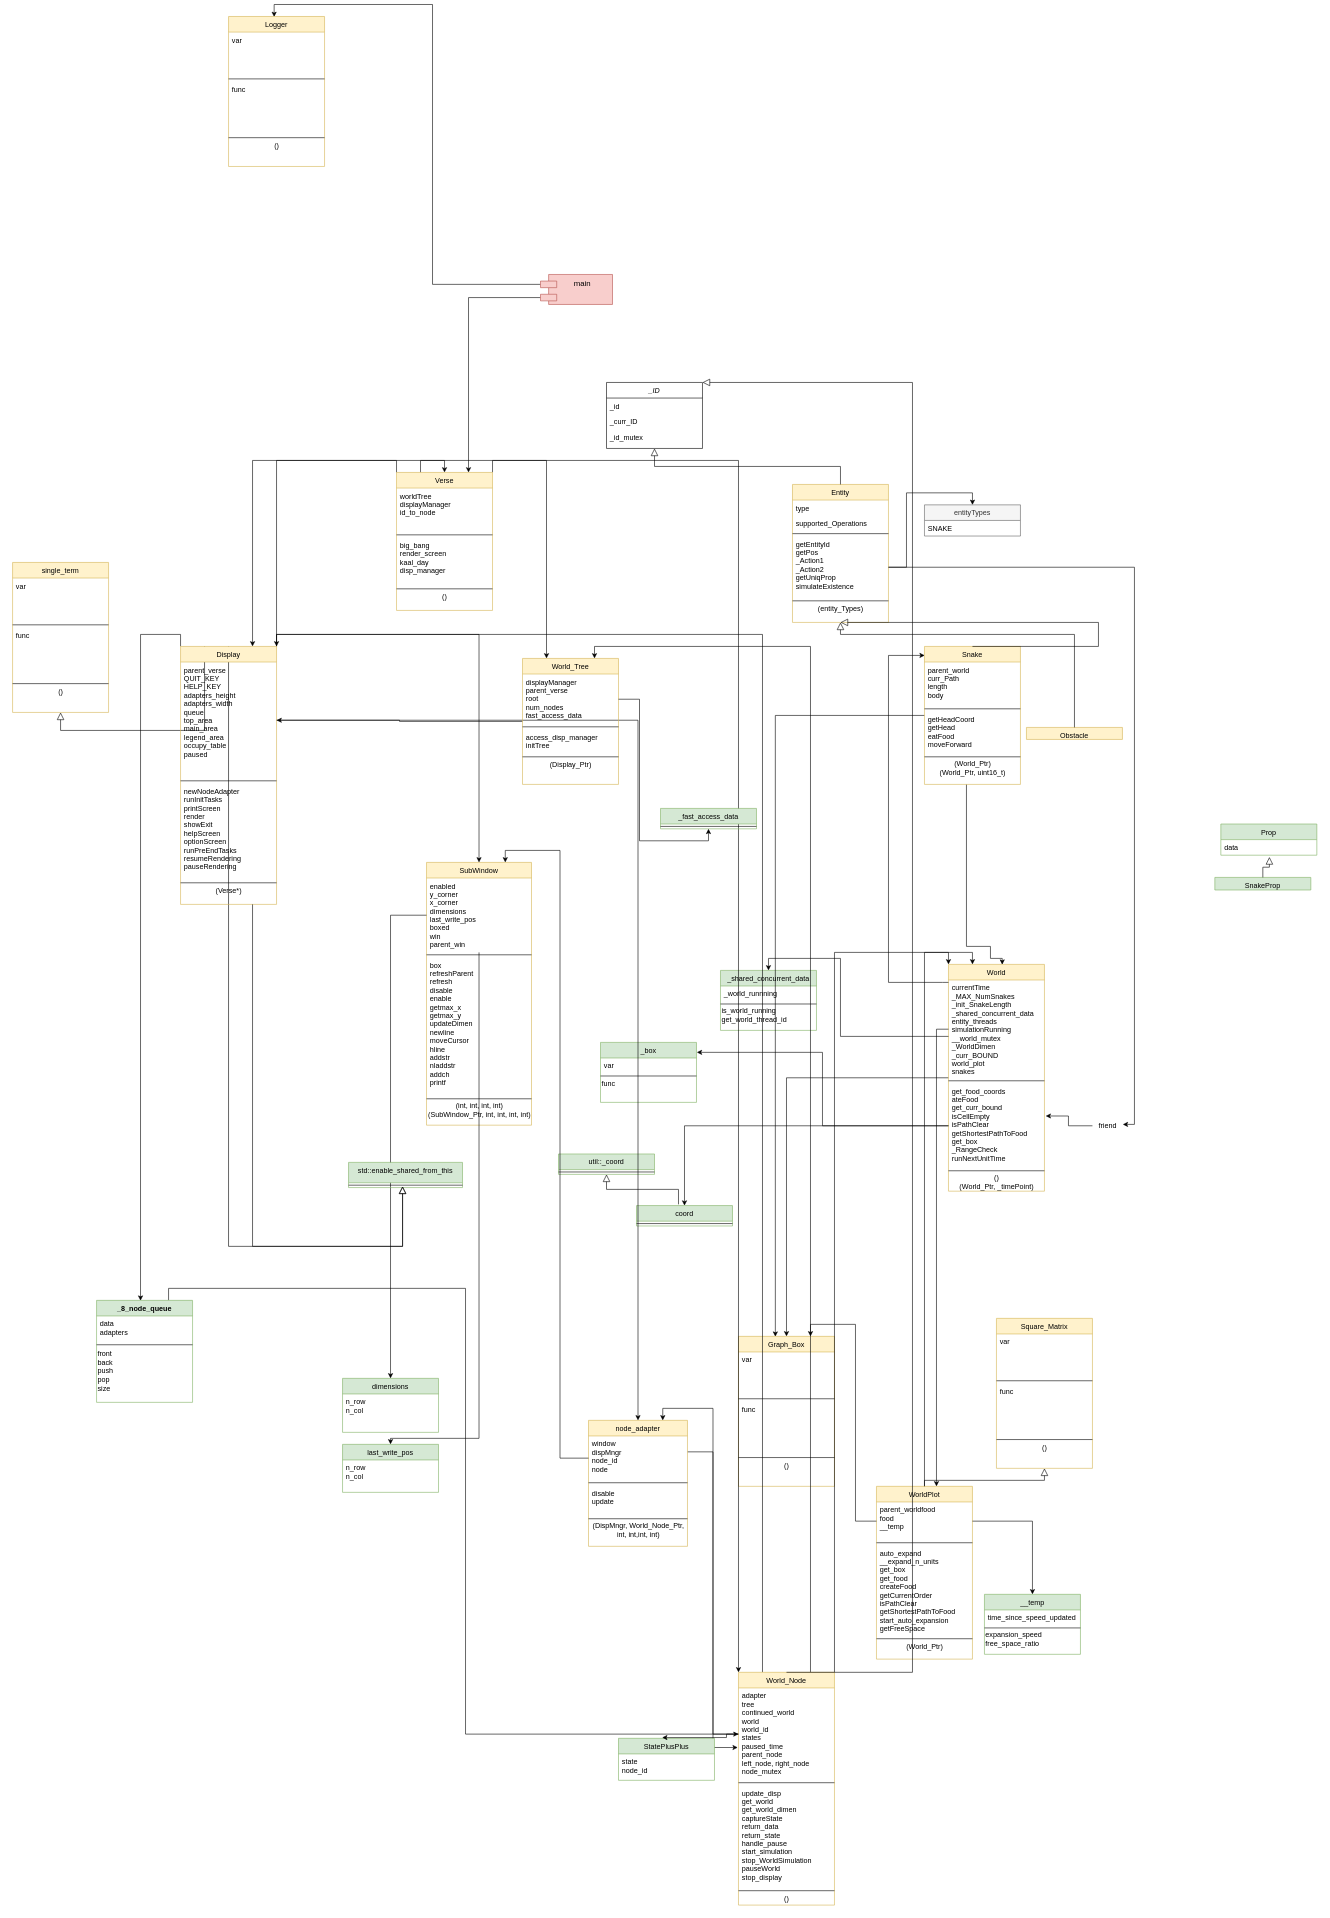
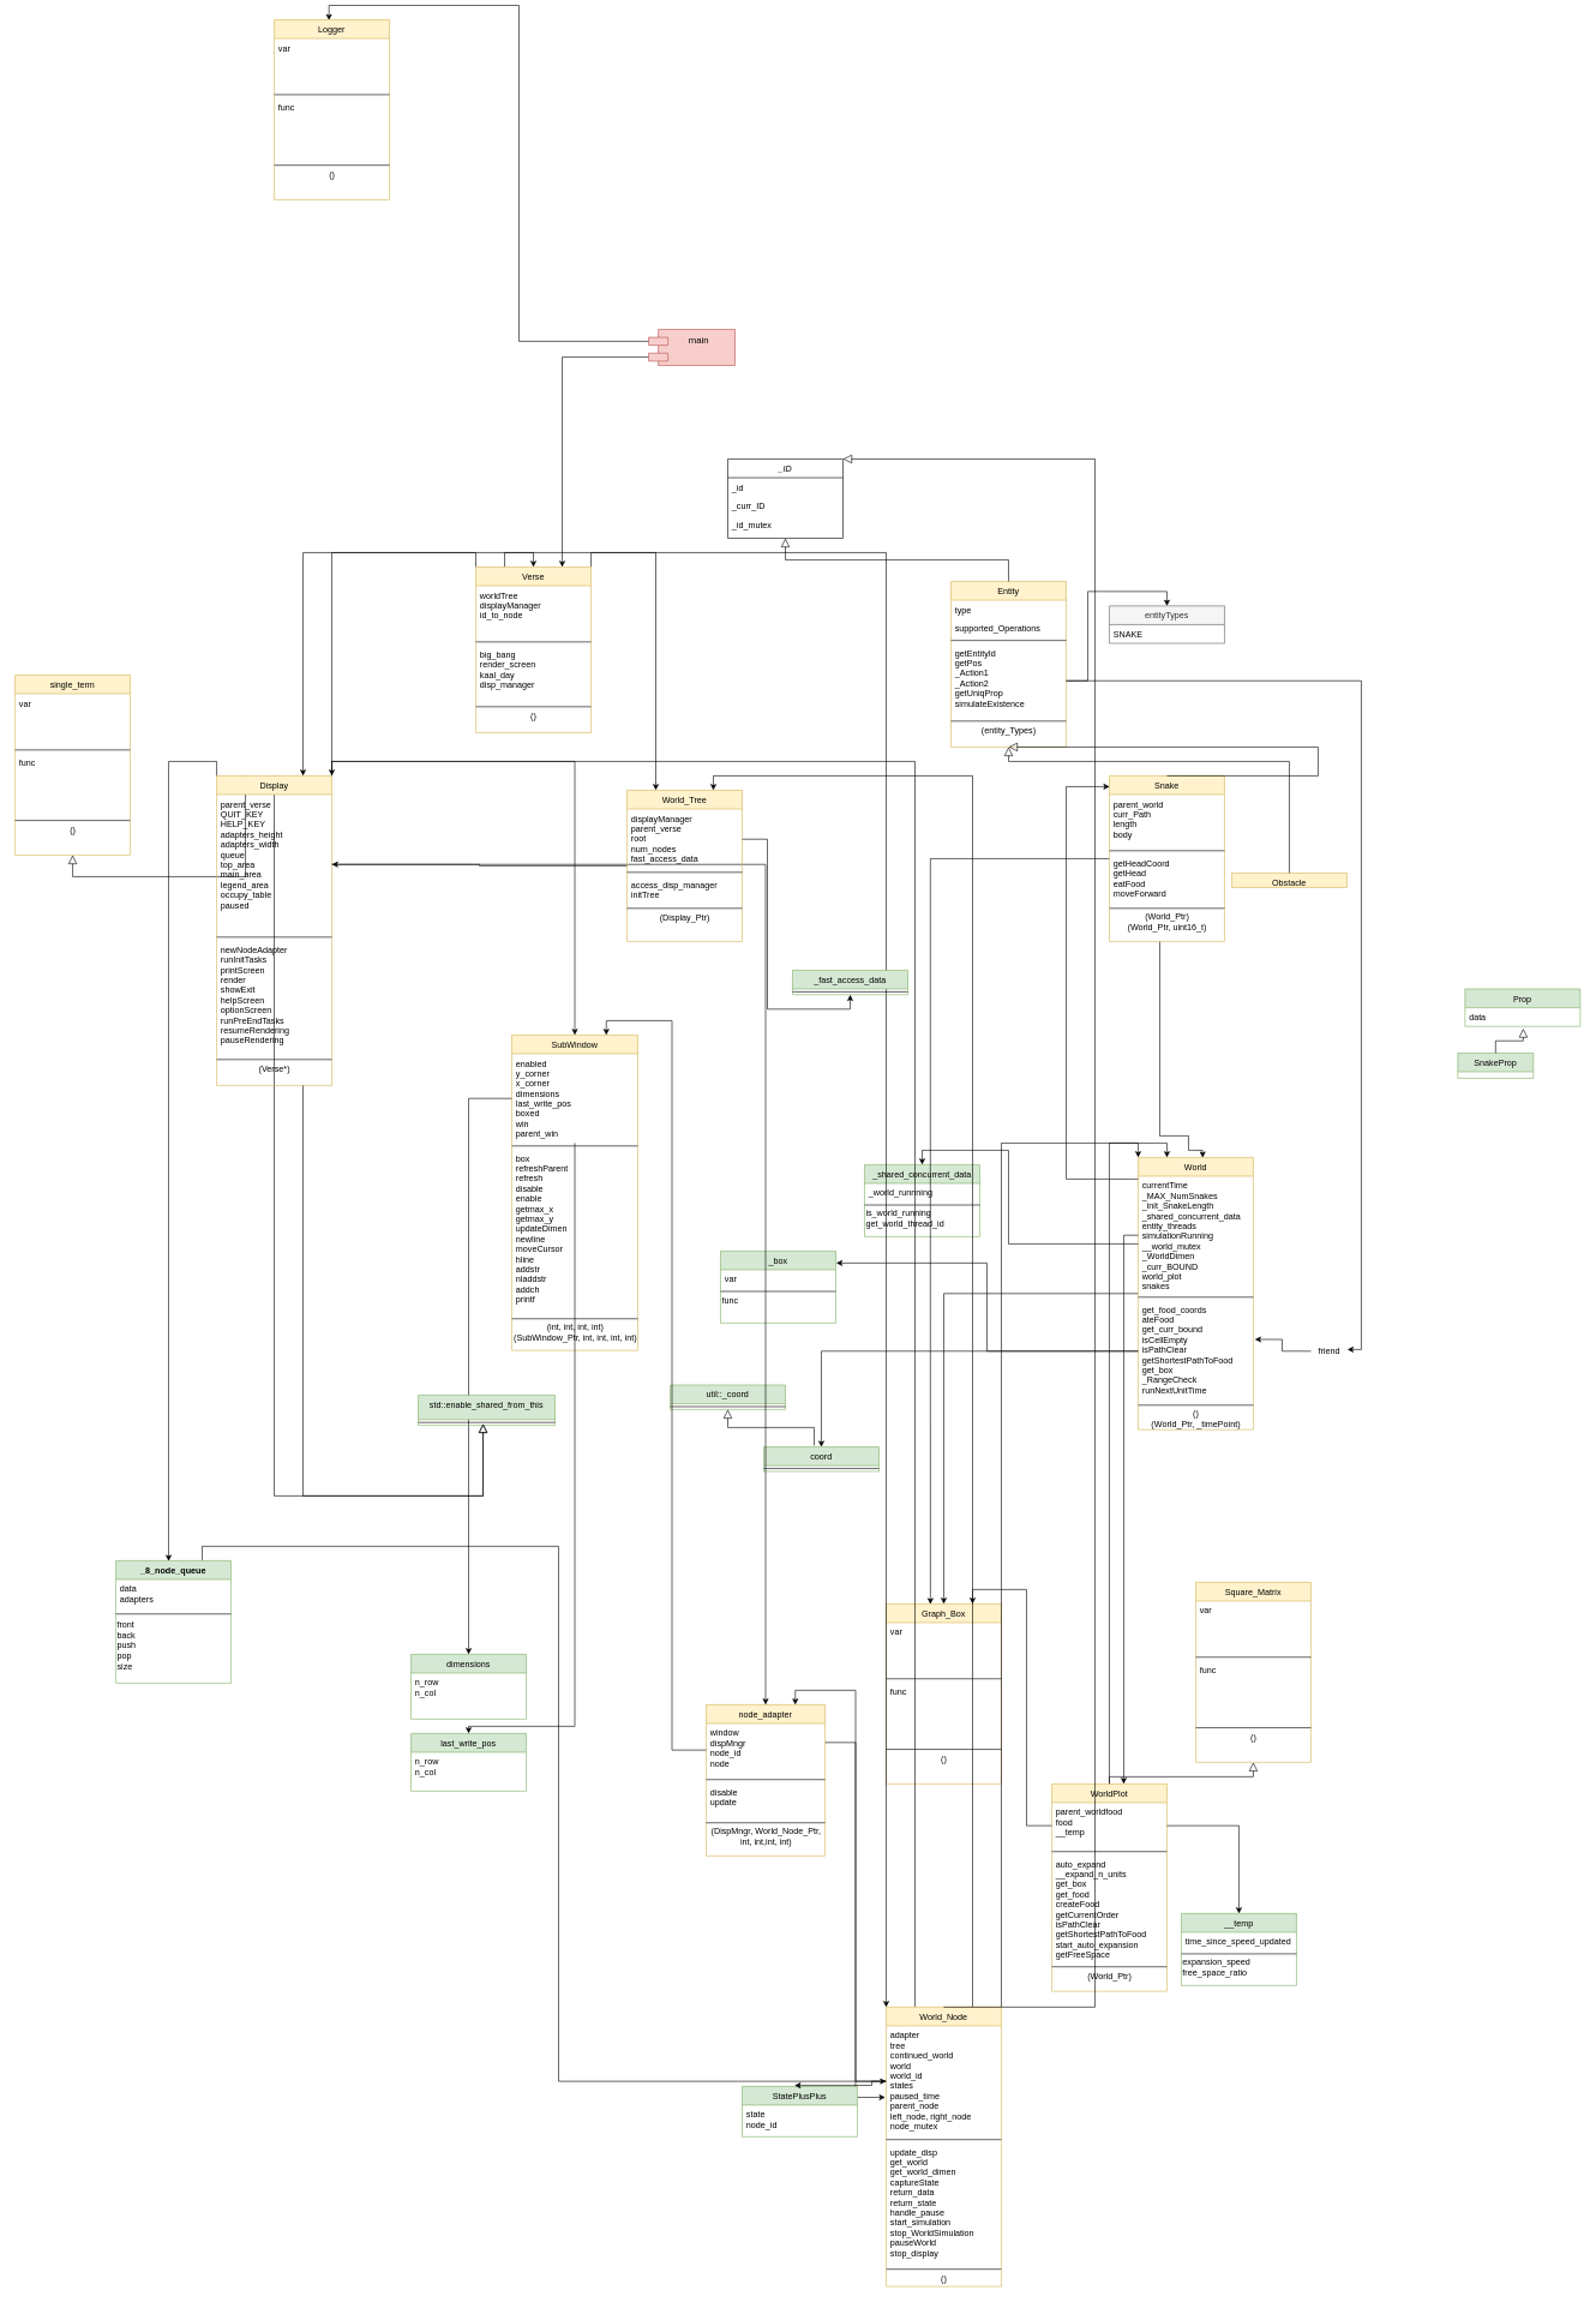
- <mxCell id="14" value="SnakeProp" style="swimlane;fontStyle=0;align=center;verticalAlign=top;childLayout=stackLayout;horizontal=1;startSize=26;horizontalStack=0;resizeParent=1;resizeLast=0;collapsible=1;marginBottom=0;rounded=0;shadow=0;strokeWidth=1;fillColor=#d5e8d4;strokeColor=#82b366;" parent="1" vertex="1"><mxGeometry x="2024" y="1455" width="160" height="21" as="geometry"><mxRectangle x="340" y="380" width="170" height="26" as="alternateBounds" /></mxGeometry></mxCell>
+ <mxCell id="14" value="SnakeProp" style="swimlane;fontStyle=0;align=center;verticalAlign=top;childLayout=stackLayout;horizontal=1;startSize=26;horizontalStack=0;resizeParent=1;resizeLast=0;collapsible=1;marginBottom=0;rounded=0;shadow=0;strokeWidth=1;fillColor=#d5e8d4;strokeColor=#82b366;" parent="1" vertex="1"><mxGeometry x="2024" y="1455" width="105" height="35" as="geometry"><mxRectangle x="340" y="380" width="170" height="26" as="alternateBounds" /></mxGeometry></mxCell>
